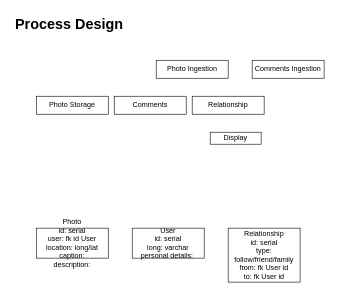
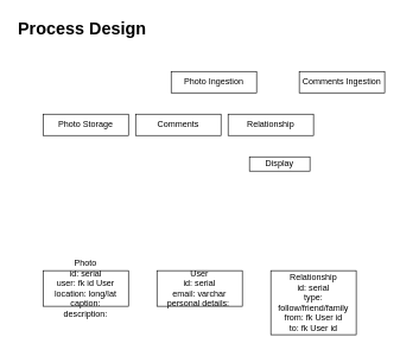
- <mxCell id="3" value="Photo Ingestion" style="rounded=0;whiteSpace=wrap;html=1;" vertex="1" parent="1"><mxGeometry x="260" y="100" width="120" height="30" as="geometry" /></mxCell>
+ <mxCell id="3" value="Photo Ingestion" style="rounded=0;whiteSpace=wrap;html=1;" vertex="1" parent="1"><mxGeometry x="240" y="100" width="120" height="30" as="geometry" /></mxCell>
- <mxCell id="10" value="User&lt;br&gt;id: serial&lt;br&gt;long: varchar&lt;br&gt;personal details:&amp;nbsp;&lt;br&gt;" style="rounded=0;whiteSpace=wrap;html=1;" vertex="1" parent="1"><mxGeometry x="220" y="380" width="120" height="50" as="geometry" /></mxCell>
+ <mxCell id="10" value="User&lt;br&gt;id: serial&lt;br&gt;email: varchar&lt;br&gt;personal details:&amp;nbsp;&lt;br&gt;" style="rounded=0;whiteSpace=wrap;html=1;" vertex="1" parent="1"><mxGeometry x="220" y="380" width="120" height="50" as="geometry" /></mxCell>
